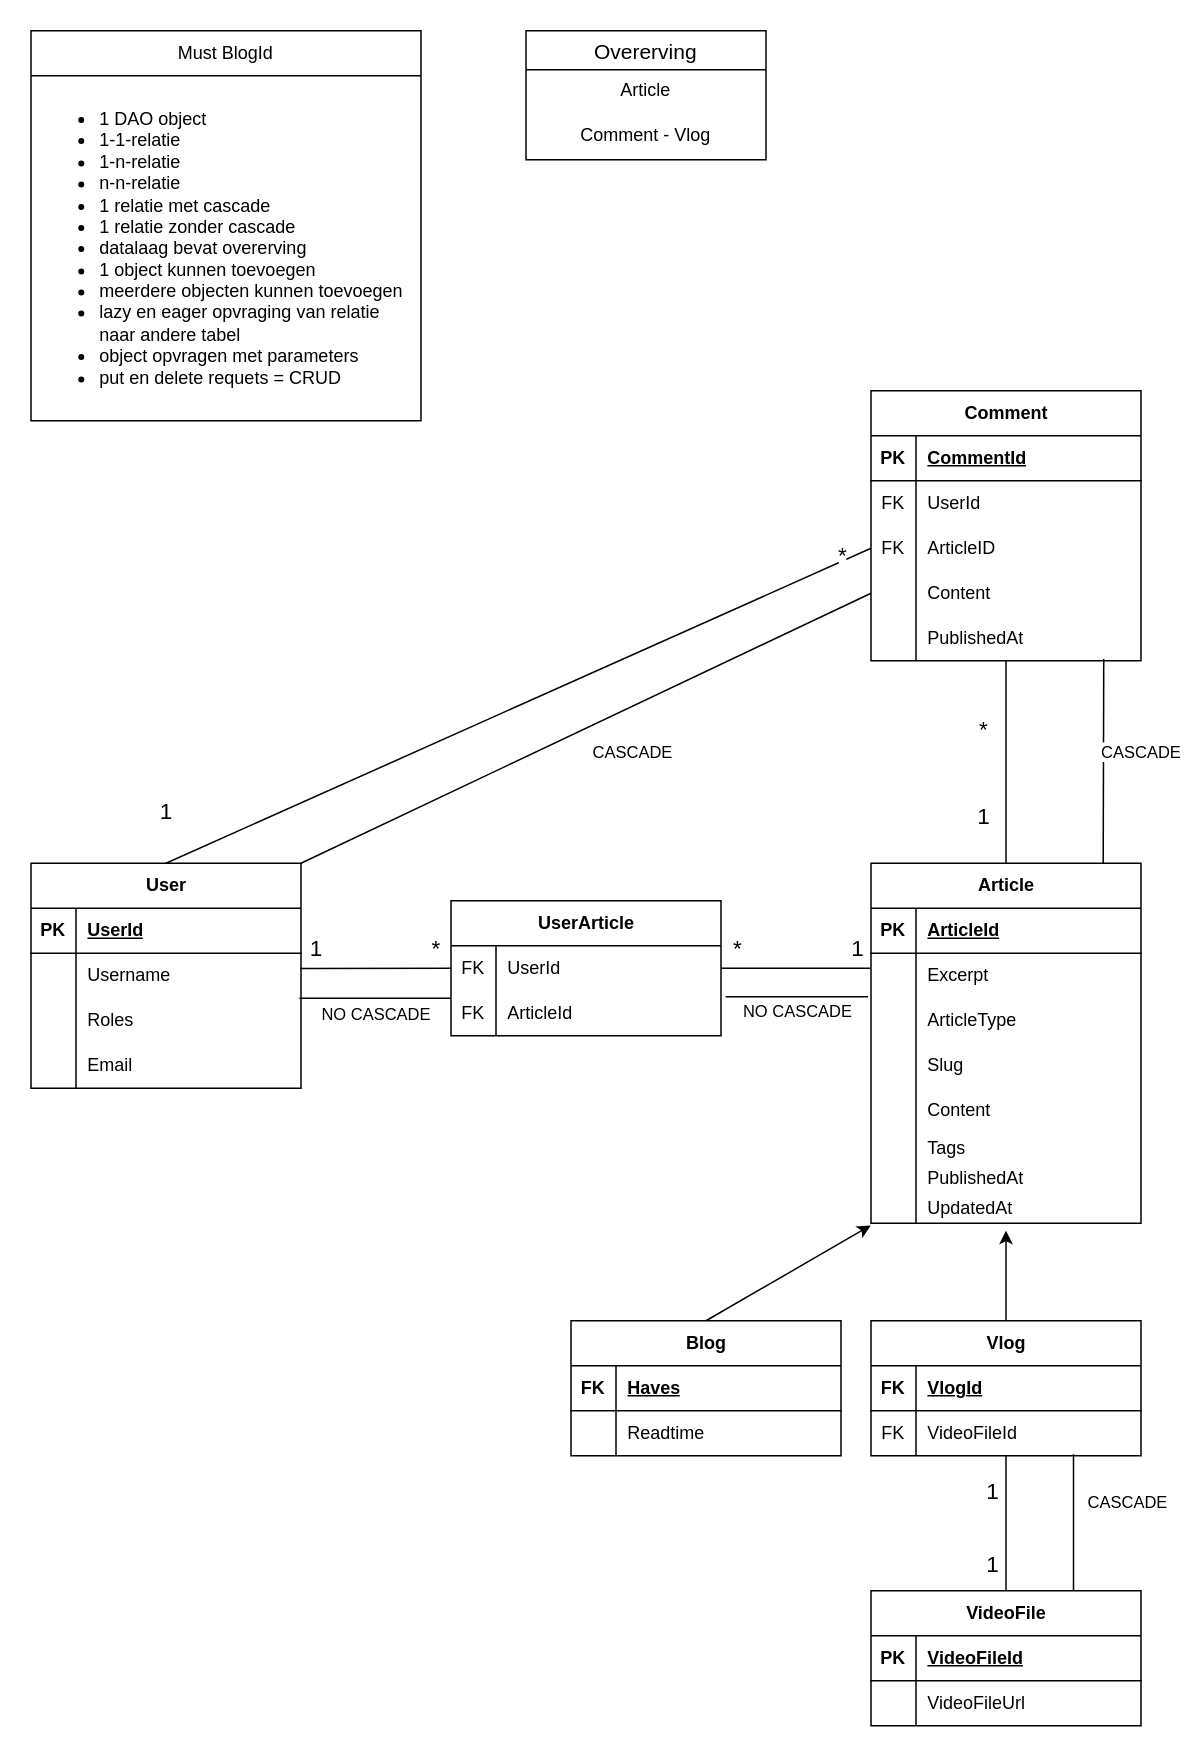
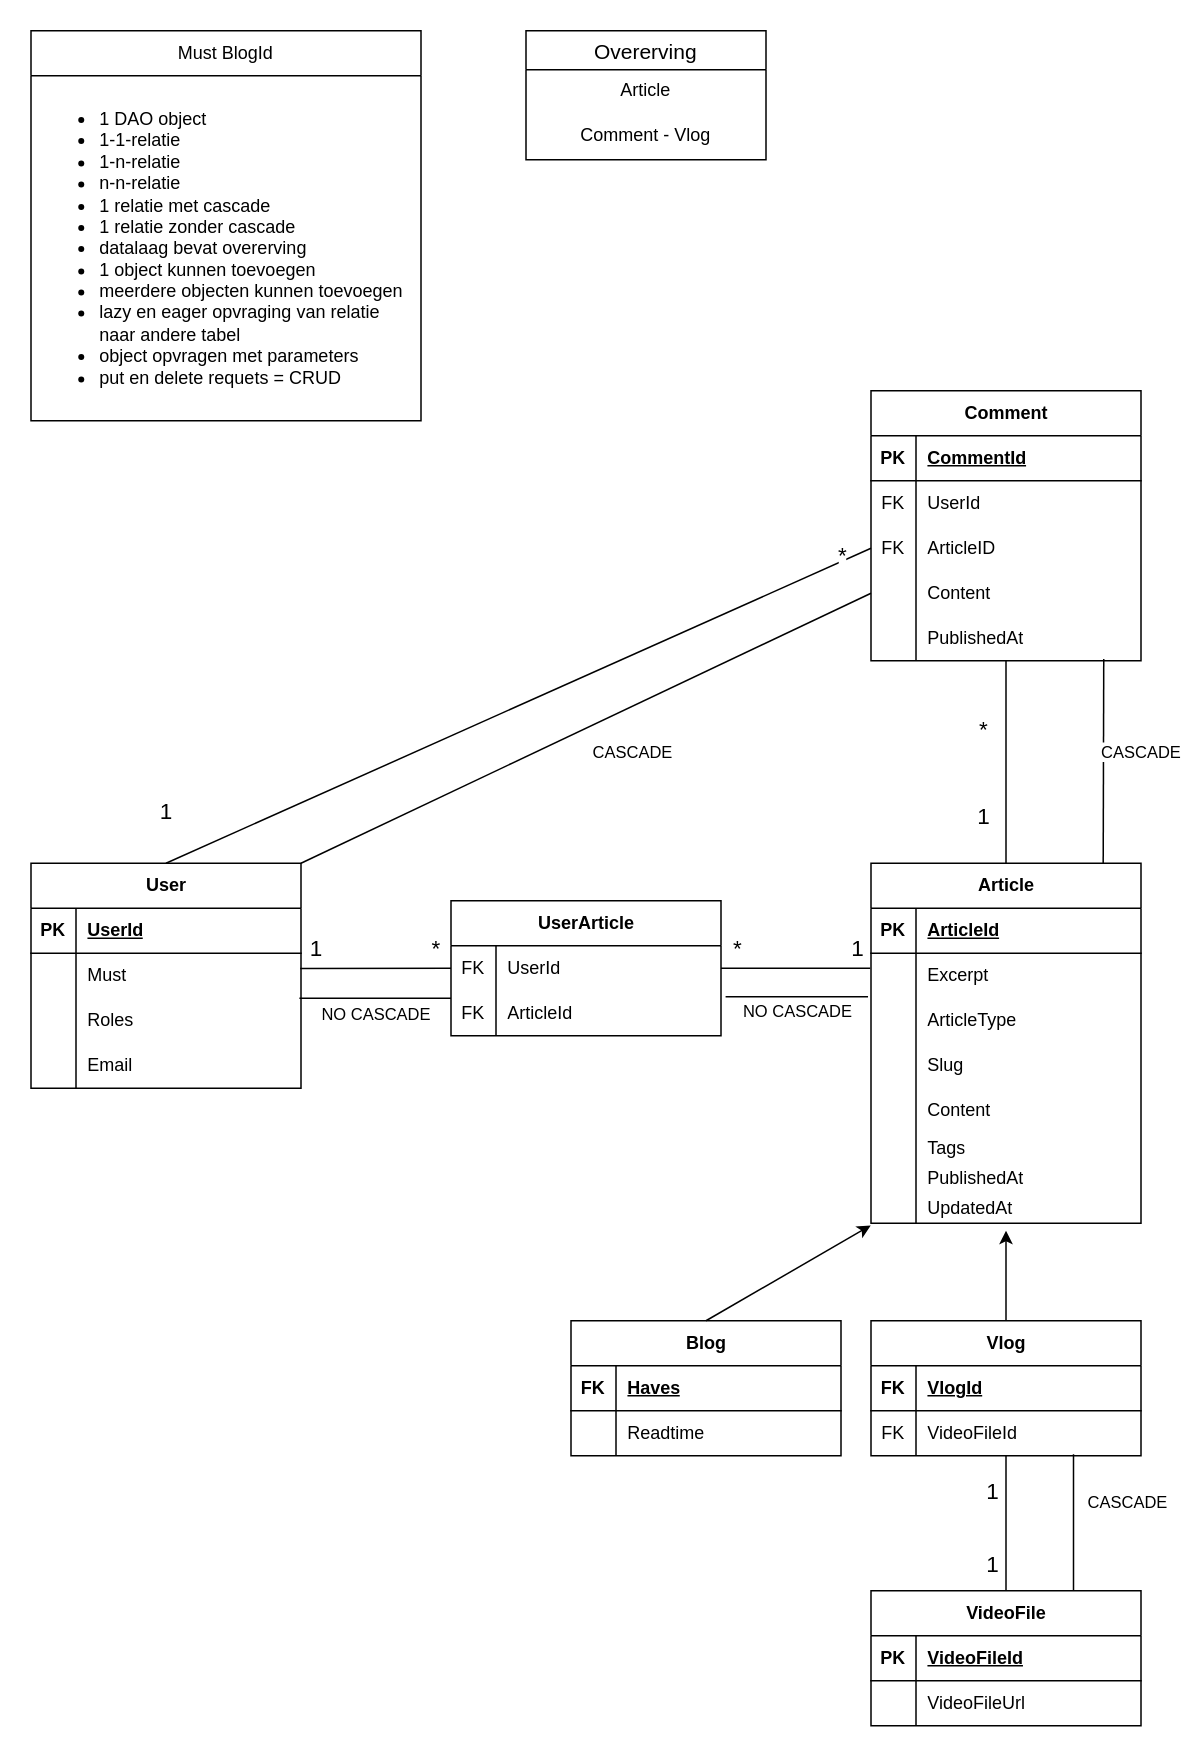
- <mxCell id="13" value="Username" style="shape=partialRectangle;connectable=0;fillColor=none;top=0;left=0;bottom=0;right=0;align=left;spacingLeft=6;overflow=hidden;whiteSpace=wrap;html=1;" parent="11" vertex="1"><mxGeometry x="30" width="150" height="30" as="geometry"><mxRectangle width="150" height="30" as="alternateBounds" /></mxGeometry></mxCell>
+ <mxCell id="13" value="Must" style="shape=partialRectangle;connectable=0;fillColor=none;top=0;left=0;bottom=0;right=0;align=left;spacingLeft=6;overflow=hidden;whiteSpace=wrap;html=1;" parent="11" vertex="1"><mxGeometry x="30" width="150" height="30" as="geometry"><mxRectangle width="150" height="30" as="alternateBounds" /></mxGeometry></mxCell>
